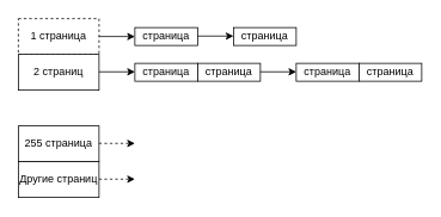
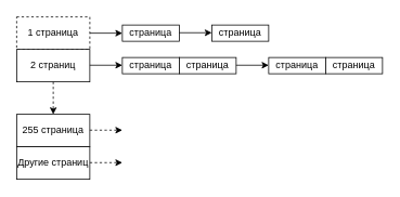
+ <mxCell id="18" value="" style="endArrow=classic;html=1;exitX=0.5;exitY=1;exitDx=0;exitDy=0;entryX=0.5;entryY=0;entryDx=0;entryDy=0;dashed=1;" edge="1" parent="1" source="3" target="4"><mxGeometry width="50" height="50" relative="1" as="geometry"><mxPoint x="90" y="120" as="sourcePoint" /><mxPoint x="130" y="120" as="targetPoint" /></mxGeometry></mxCell>
